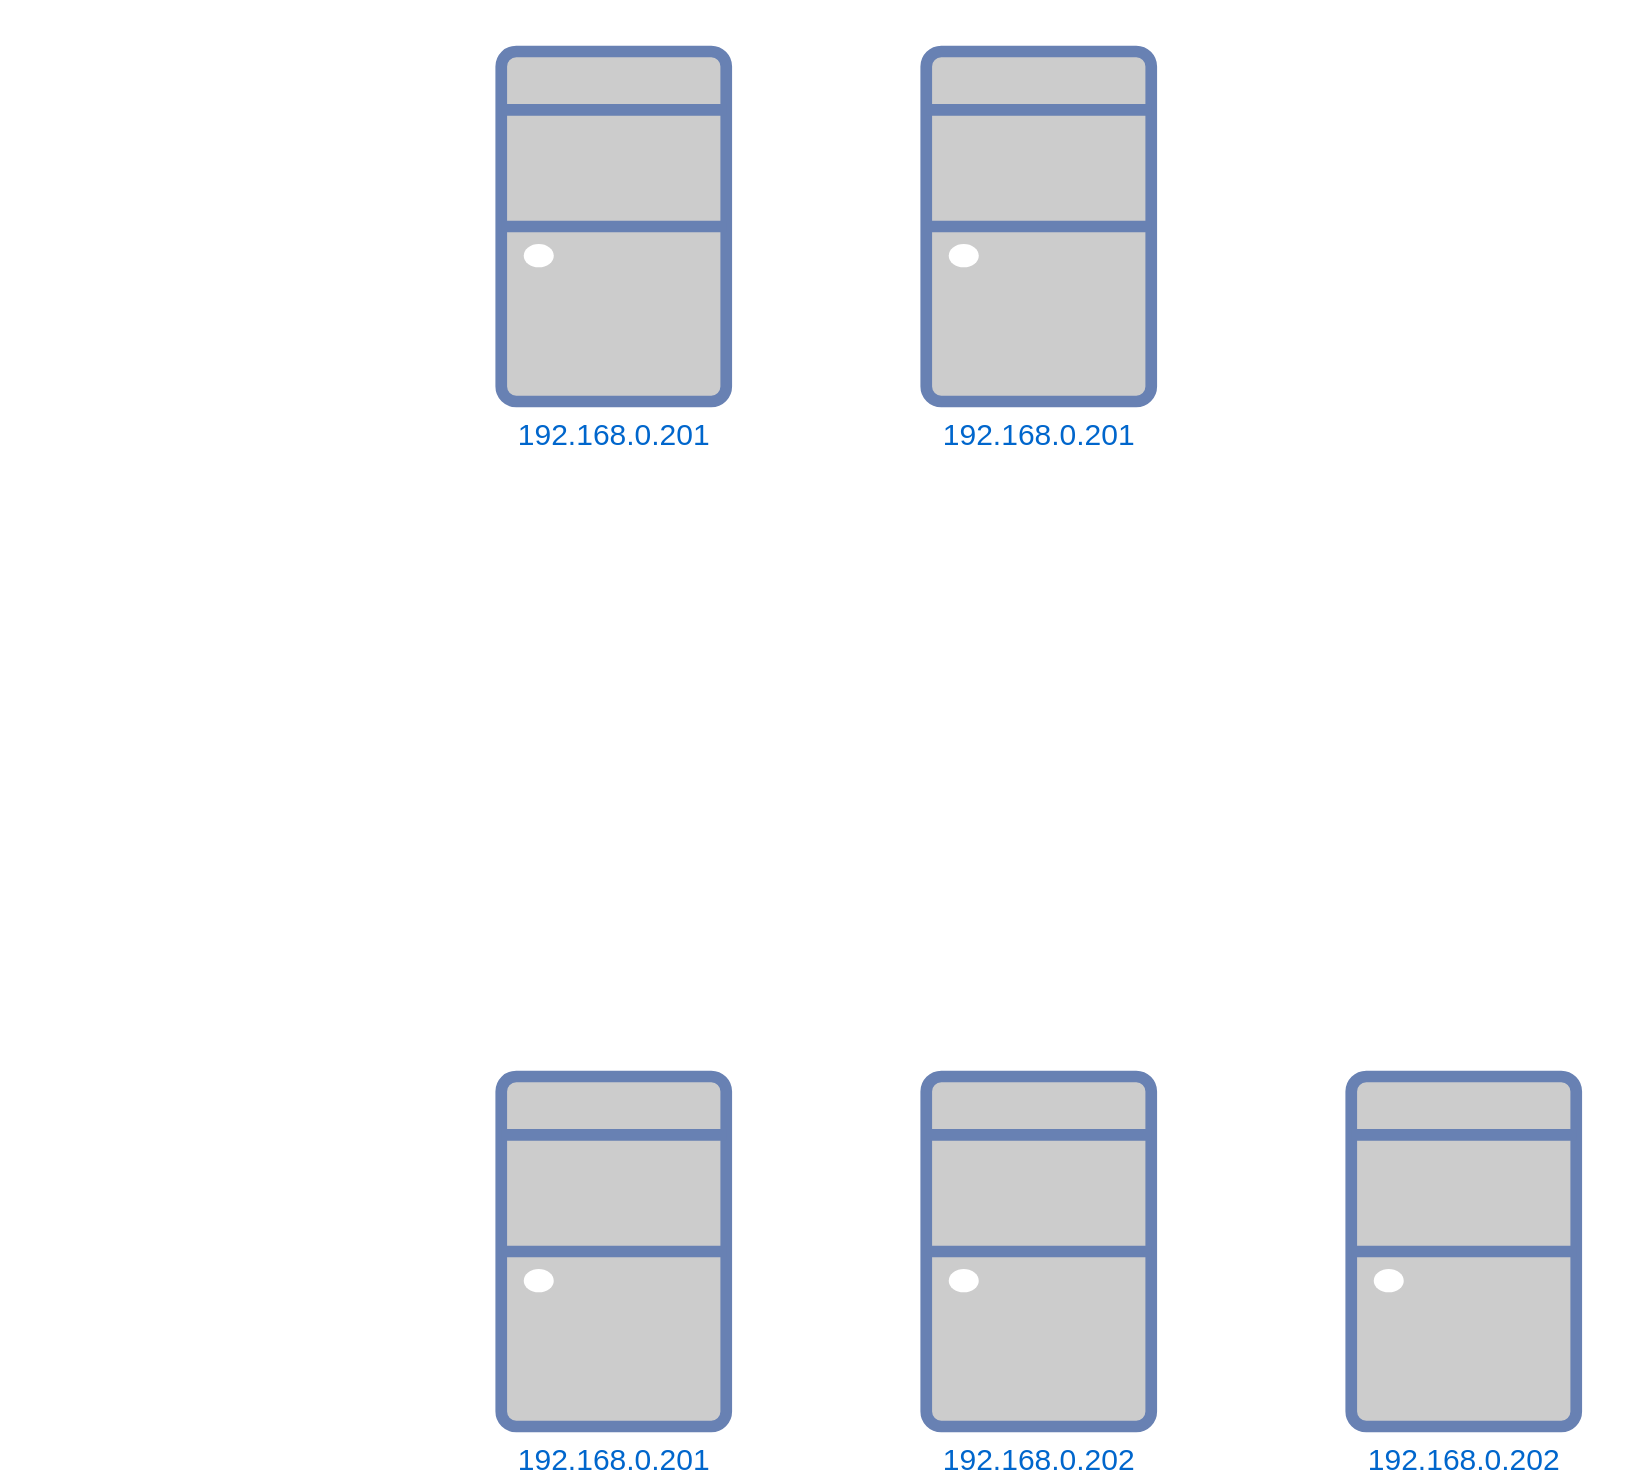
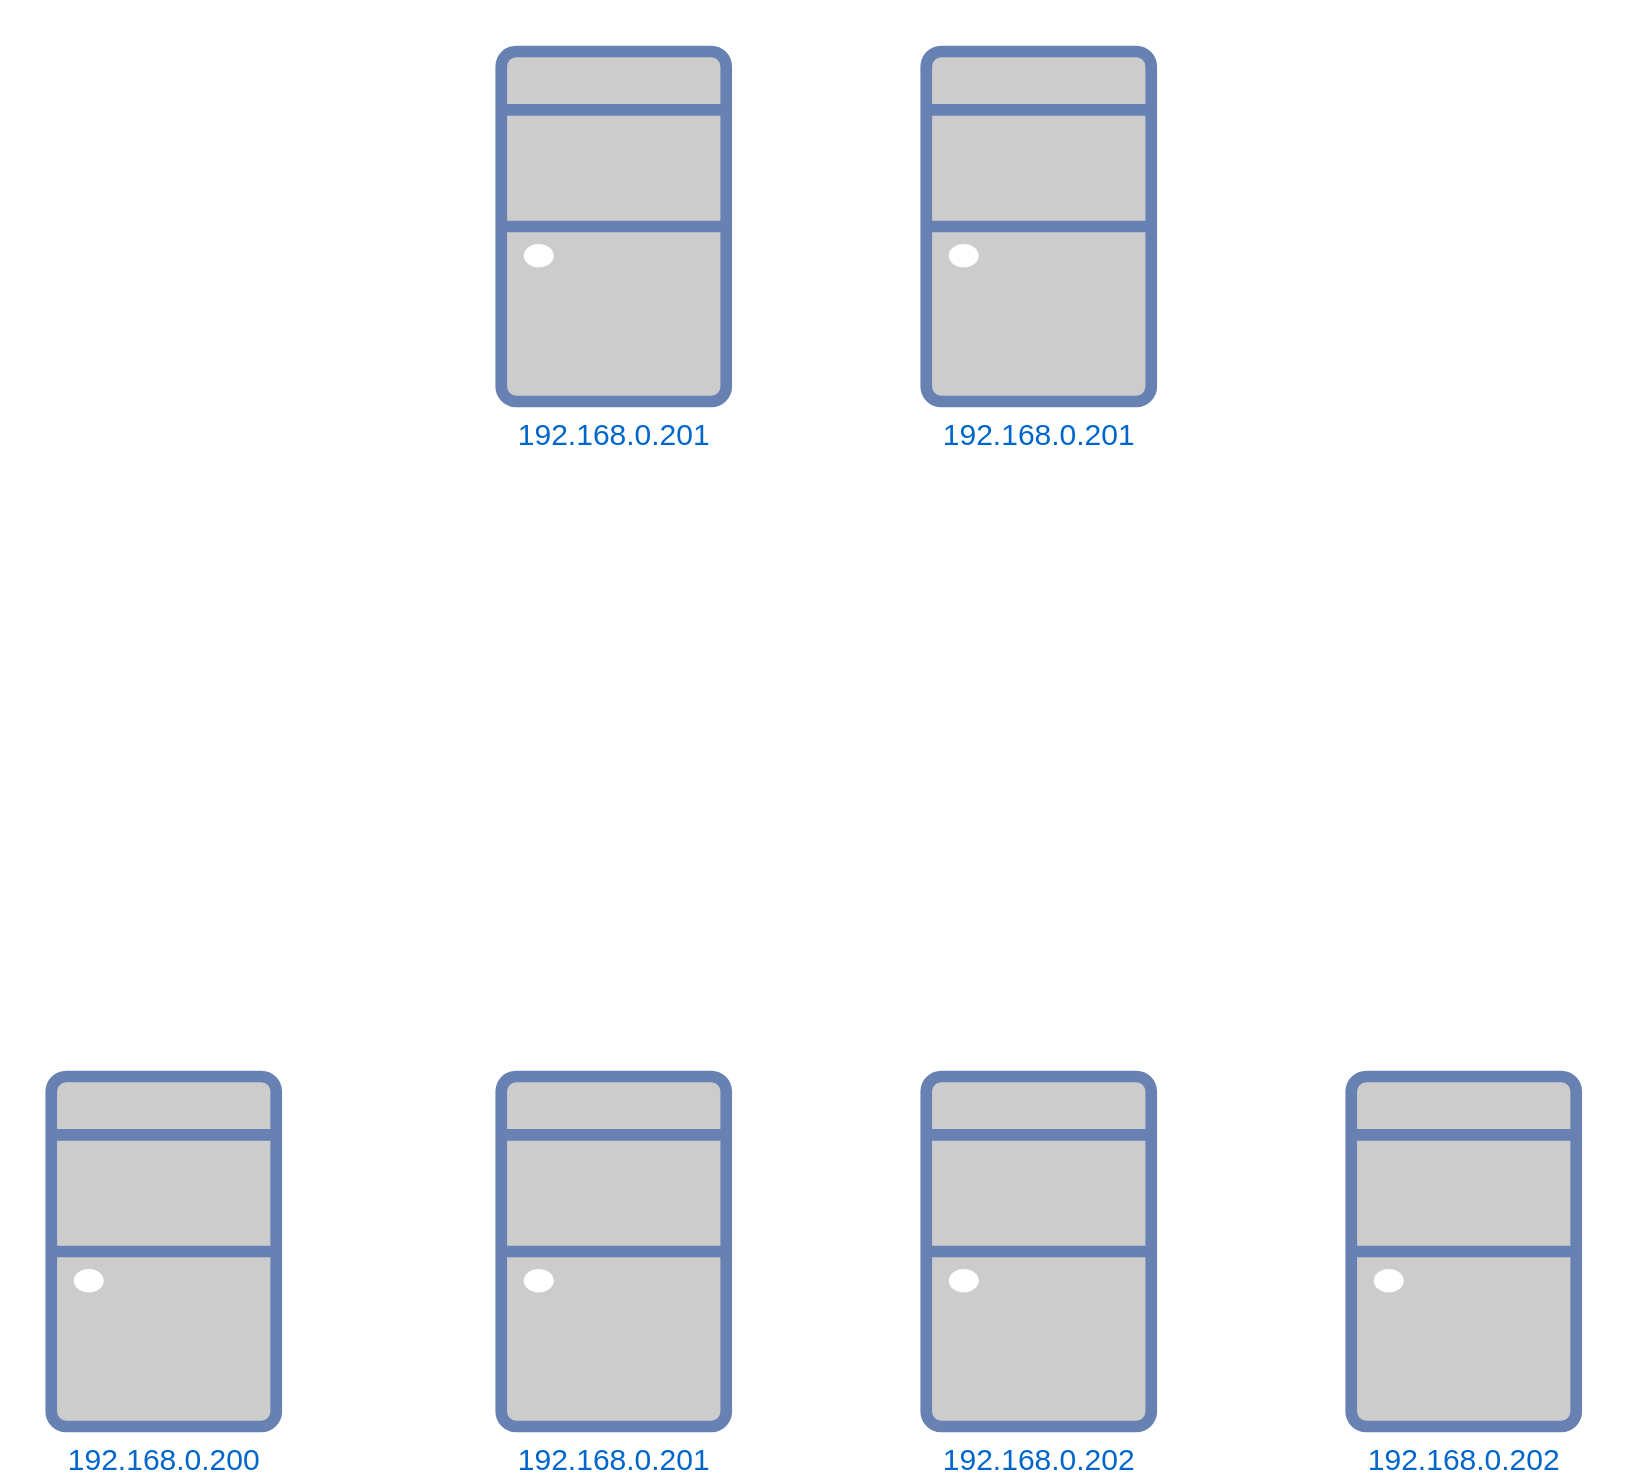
+ <mxCell id="2" value="192.168.0.200" style="fontColor=#0066CC;verticalAlign=top;verticalLabelPosition=bottom;labelPosition=center;align=center;html=1;outlineConnect=0;fillColor=#CCCCCC;strokeColor=#6881B3;gradientColor=none;gradientDirection=north;strokeWidth=2;shape=mxgraph.networks.desktop_pc;" vertex="1" parent="1"><mxGeometry x="20" y="430" width="90" height="140" as="geometry" /></mxCell>
